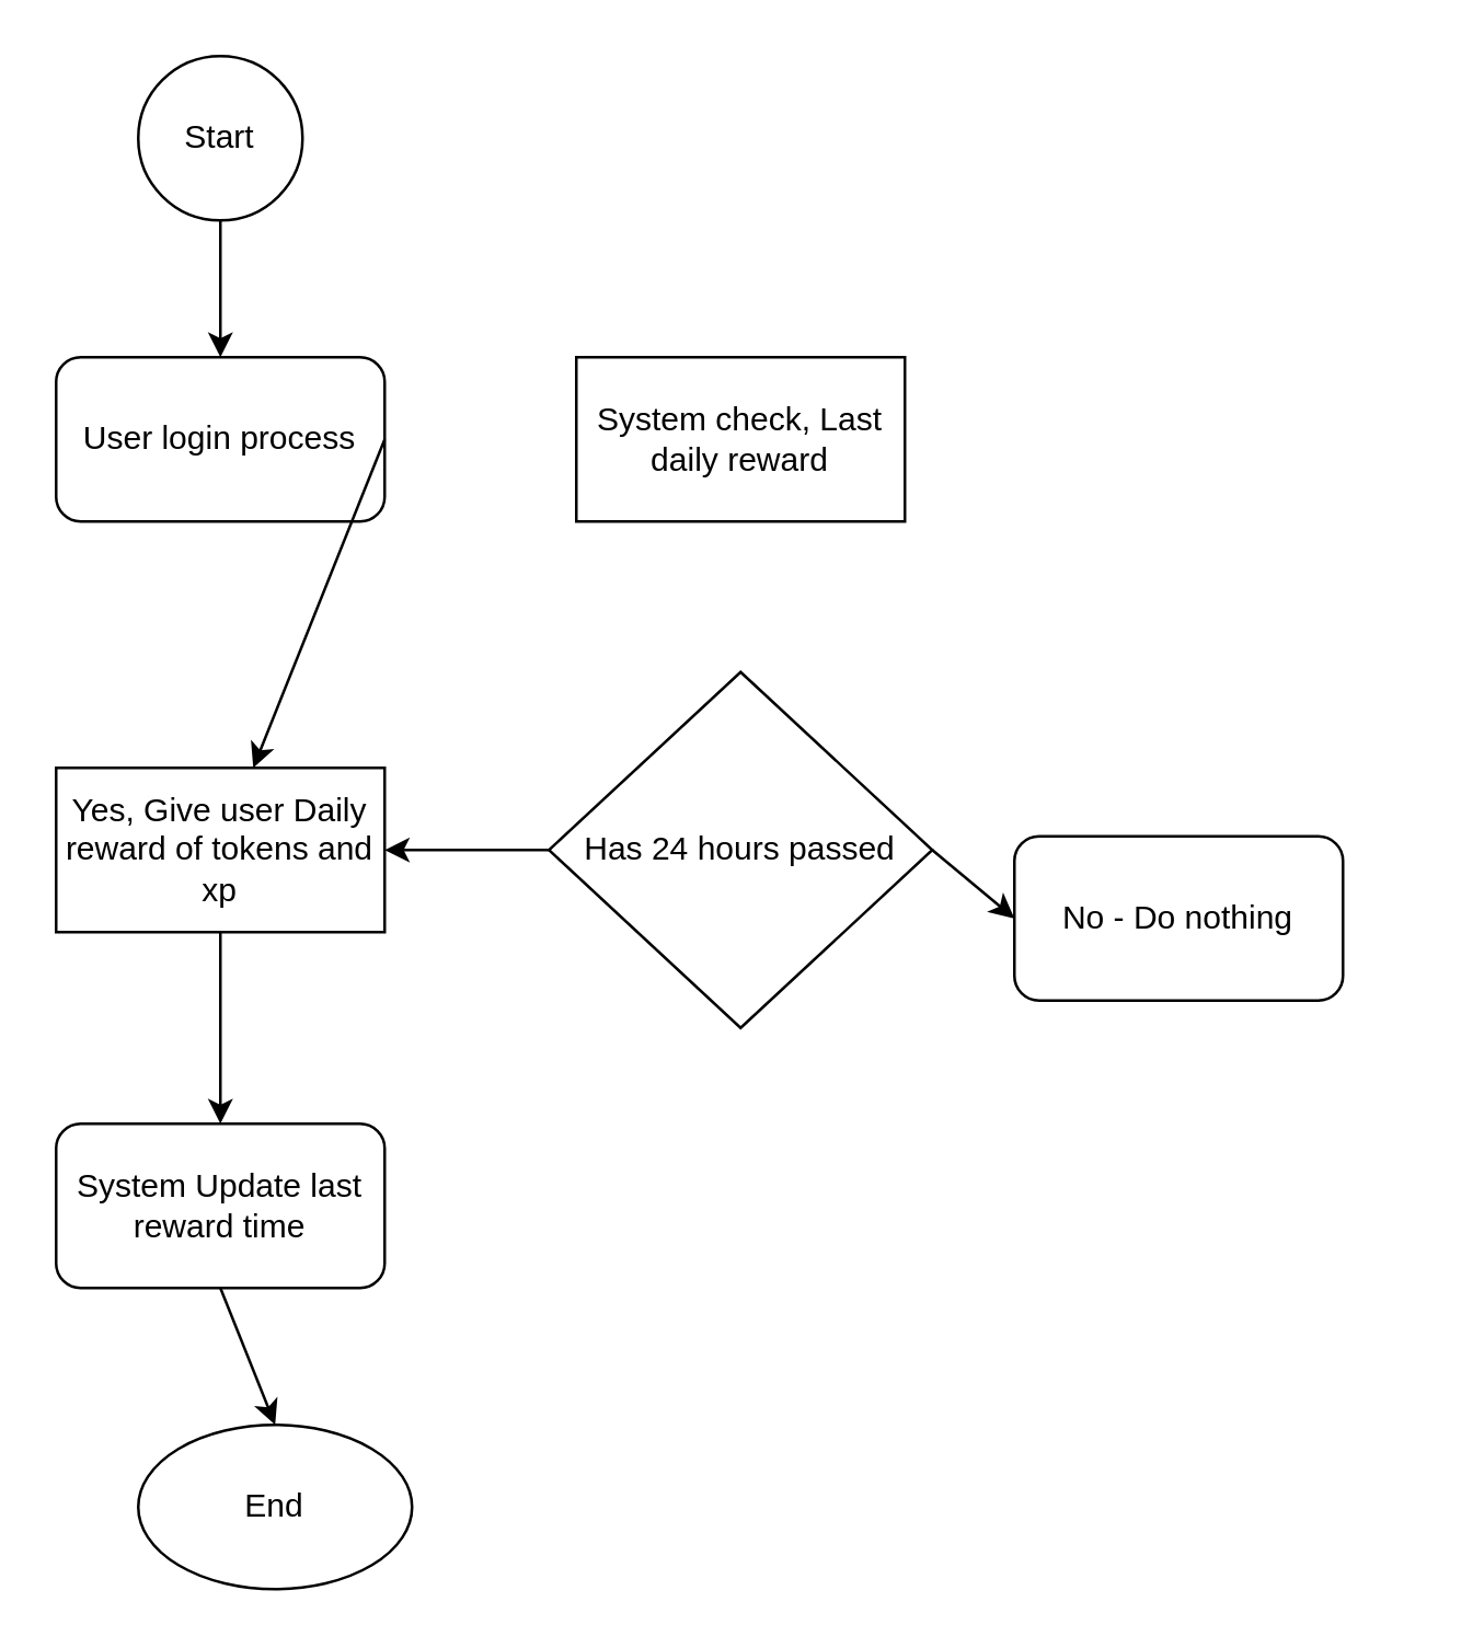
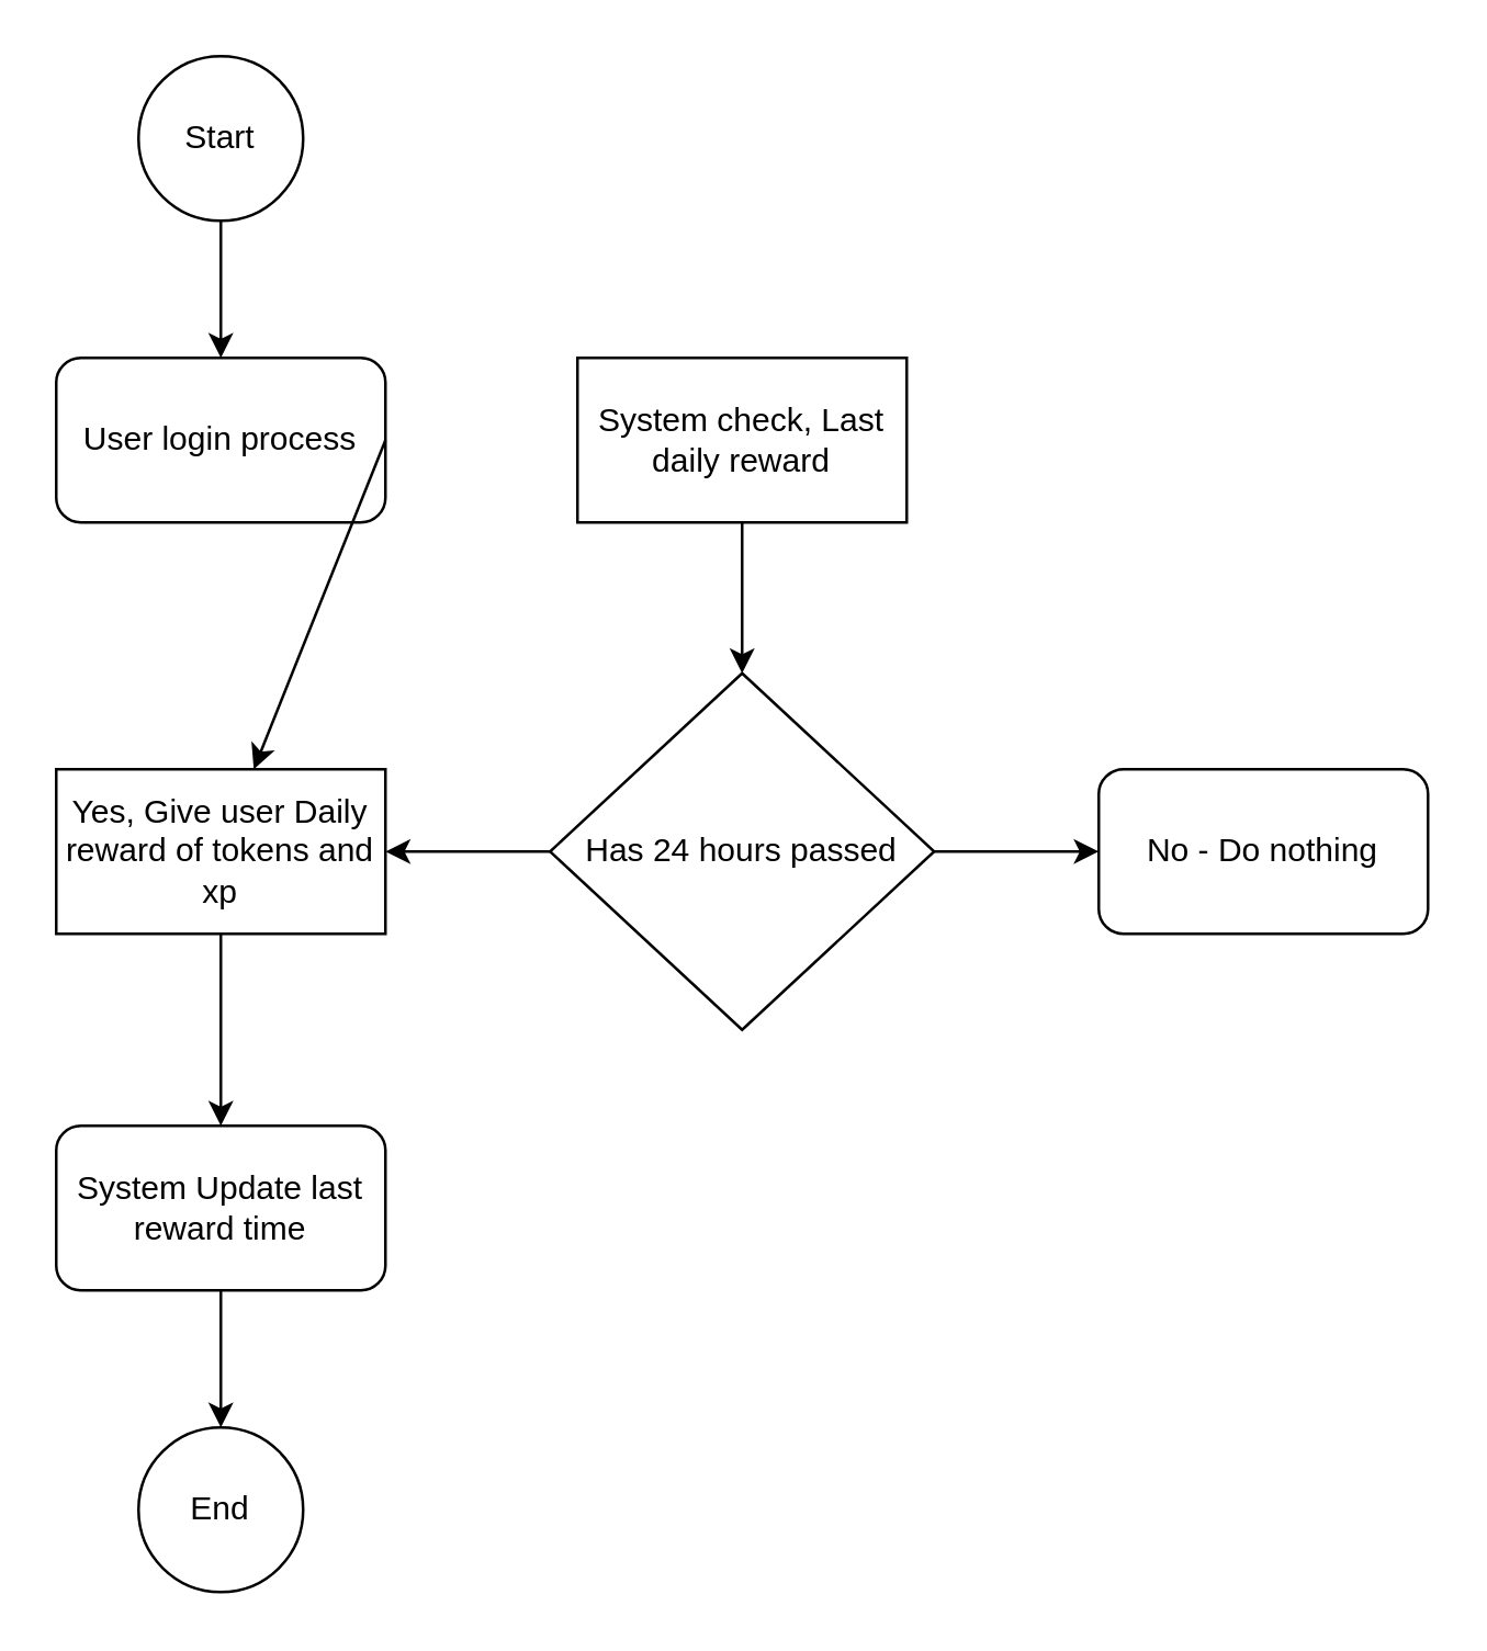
+ <mxCell id="10" value="" style="endArrow=classic;html=1;rounded=0;exitX=0.5;exitY=1;exitDx=0;exitDy=0;entryX=0.5;entryY=0;entryDx=0;entryDy=0;" edge="1" parent="1" source="5" target="7"><mxGeometry width="50" height="50" relative="1" as="geometry"><mxPoint x="320" y="300" as="sourcePoint" /><mxPoint x="370" y="250" as="targetPoint" /></mxGeometry></mxCell>
- <mxCell id="6" value="No - Do nothing" style="rounded=1;whiteSpace=wrap;html=1;" vertex="1" parent="1"><mxGeometry x="370" y="305" width="120" height="60" as="geometry" /></mxCell>
+ <mxCell id="6" value="No - Do nothing" style="rounded=1;whiteSpace=wrap;html=1;" vertex="1" parent="1"><mxGeometry x="400" y="280" width="120" height="60" as="geometry" /></mxCell>
- <mxCell id="15" value="End" style="ellipse;whiteSpace=wrap;html=1;aspect=fixed;" vertex="1" parent="1"><mxGeometry x="50" y="520" width="100" height="60" as="geometry" /></mxCell>
+ <mxCell id="15" value="End" style="ellipse;whiteSpace=wrap;html=1;aspect=fixed;" vertex="1" parent="1"><mxGeometry x="50" y="520" width="60" height="60" as="geometry" /></mxCell>
